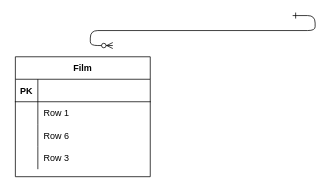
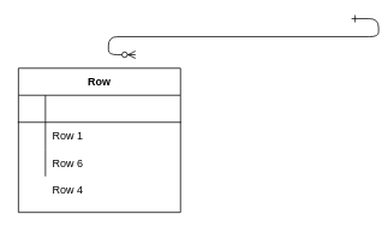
- <mxCell id="3" value="Film" style="shape=table;startSize=30;container=1;collapsible=1;childLayout=tableLayout;fixedRows=1;rowLines=0;fontStyle=1;align=center;resizeLast=1;" vertex="1" parent="1"><mxGeometry x="20" y="75" width="180" height="160" as="geometry" /></mxCell>
+ <mxCell id="3" value="Row" style="shape=table;startSize=30;container=1;collapsible=1;childLayout=tableLayout;fixedRows=1;rowLines=0;fontStyle=1;align=center;resizeLast=1;" vertex="1" parent="1"><mxGeometry x="20" y="75" width="180" height="160" as="geometry" /></mxCell>
- <mxCell id="5" value="PK" style="shape=partialRectangle;connectable=0;fillColor=none;top=0;left=0;bottom=0;right=0;fontStyle=1;overflow=hidden;" vertex="1" parent="4"><mxGeometry width="30" height="30" as="geometry" /></mxCell>
- <mxCell id="14" value="Row 3" style="shape=partialRectangle;connectable=0;fillColor=none;top=0;left=0;bottom=0;right=0;align=left;spacingLeft=6;overflow=hidden;" vertex="1" parent="12"><mxGeometry x="30" width="150" height="30" as="geometry" /></mxCell>
+ <mxCell id="14" value="Row 4" style="shape=partialRectangle;connectable=0;fillColor=none;top=0;left=0;bottom=0;right=0;align=left;spacingLeft=6;overflow=hidden;" vertex="1" parent="12"><mxGeometry x="30" width="150" height="30" as="geometry" /></mxCell>
